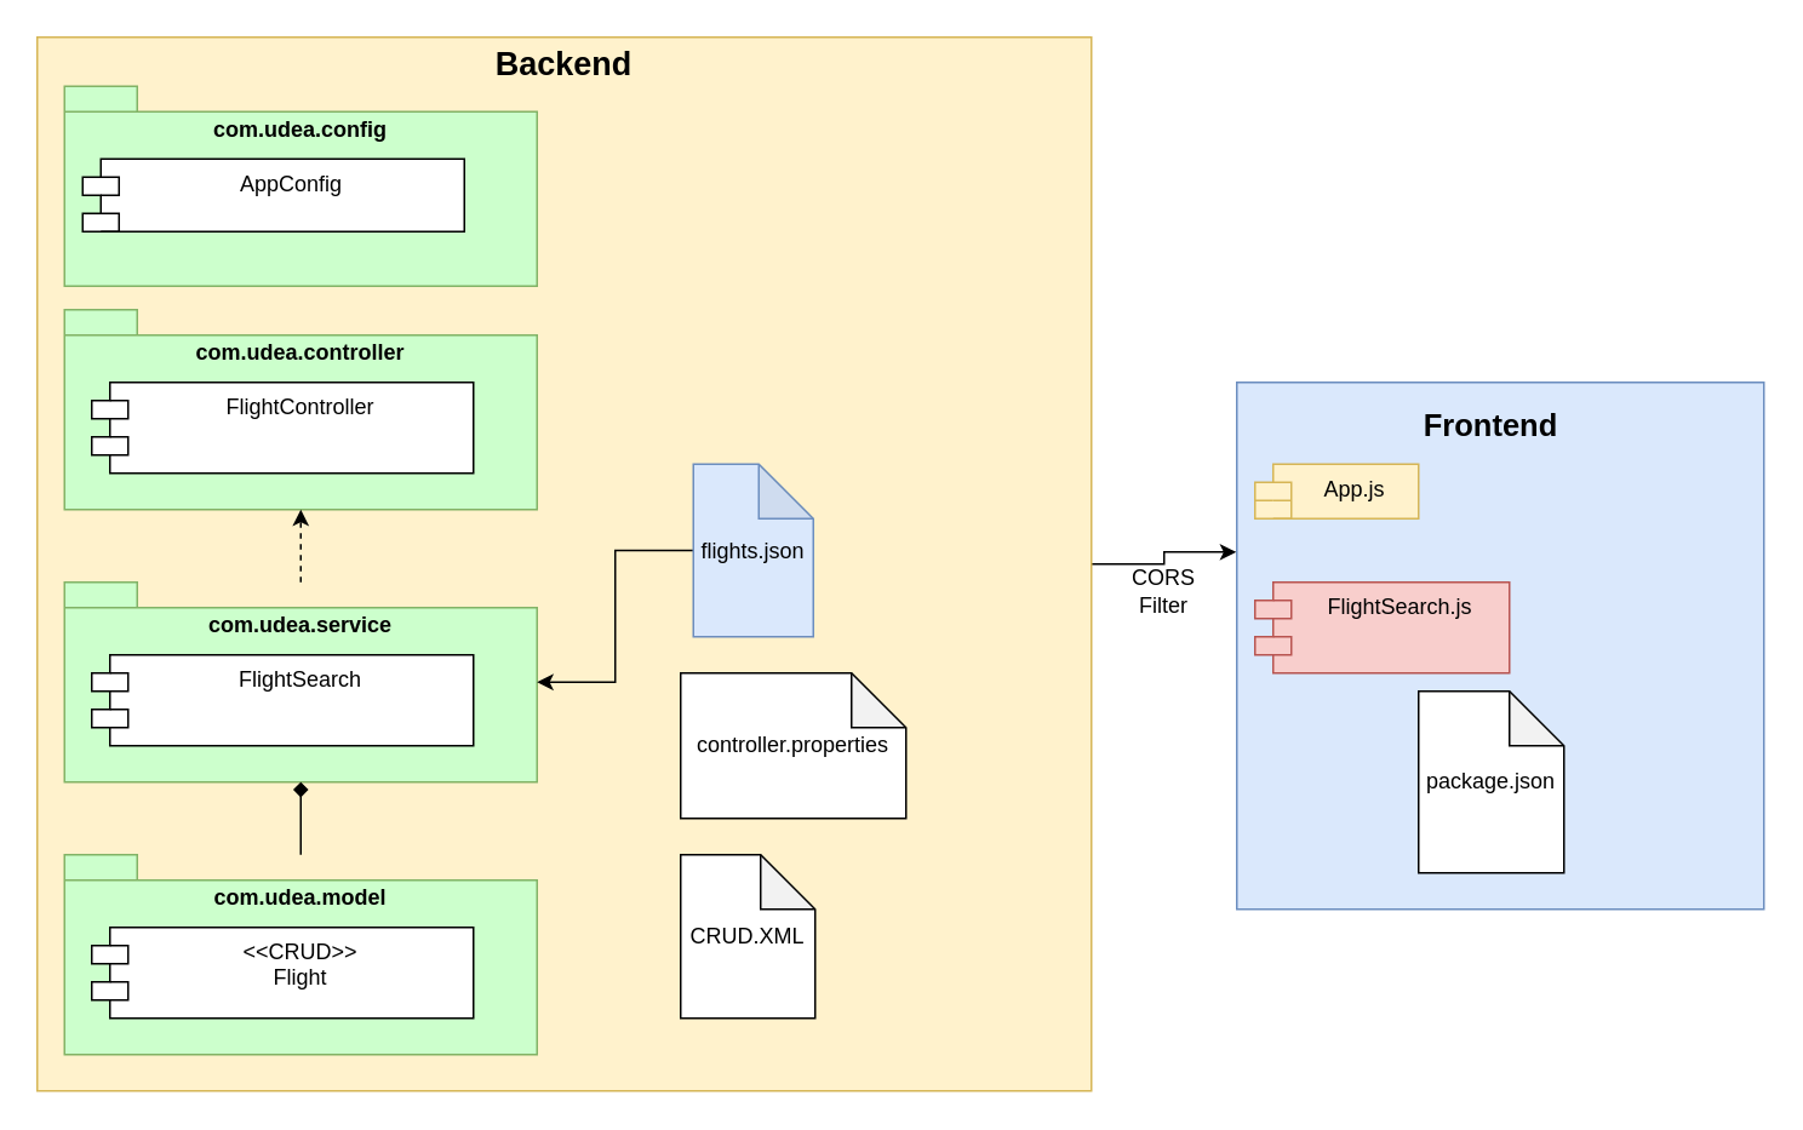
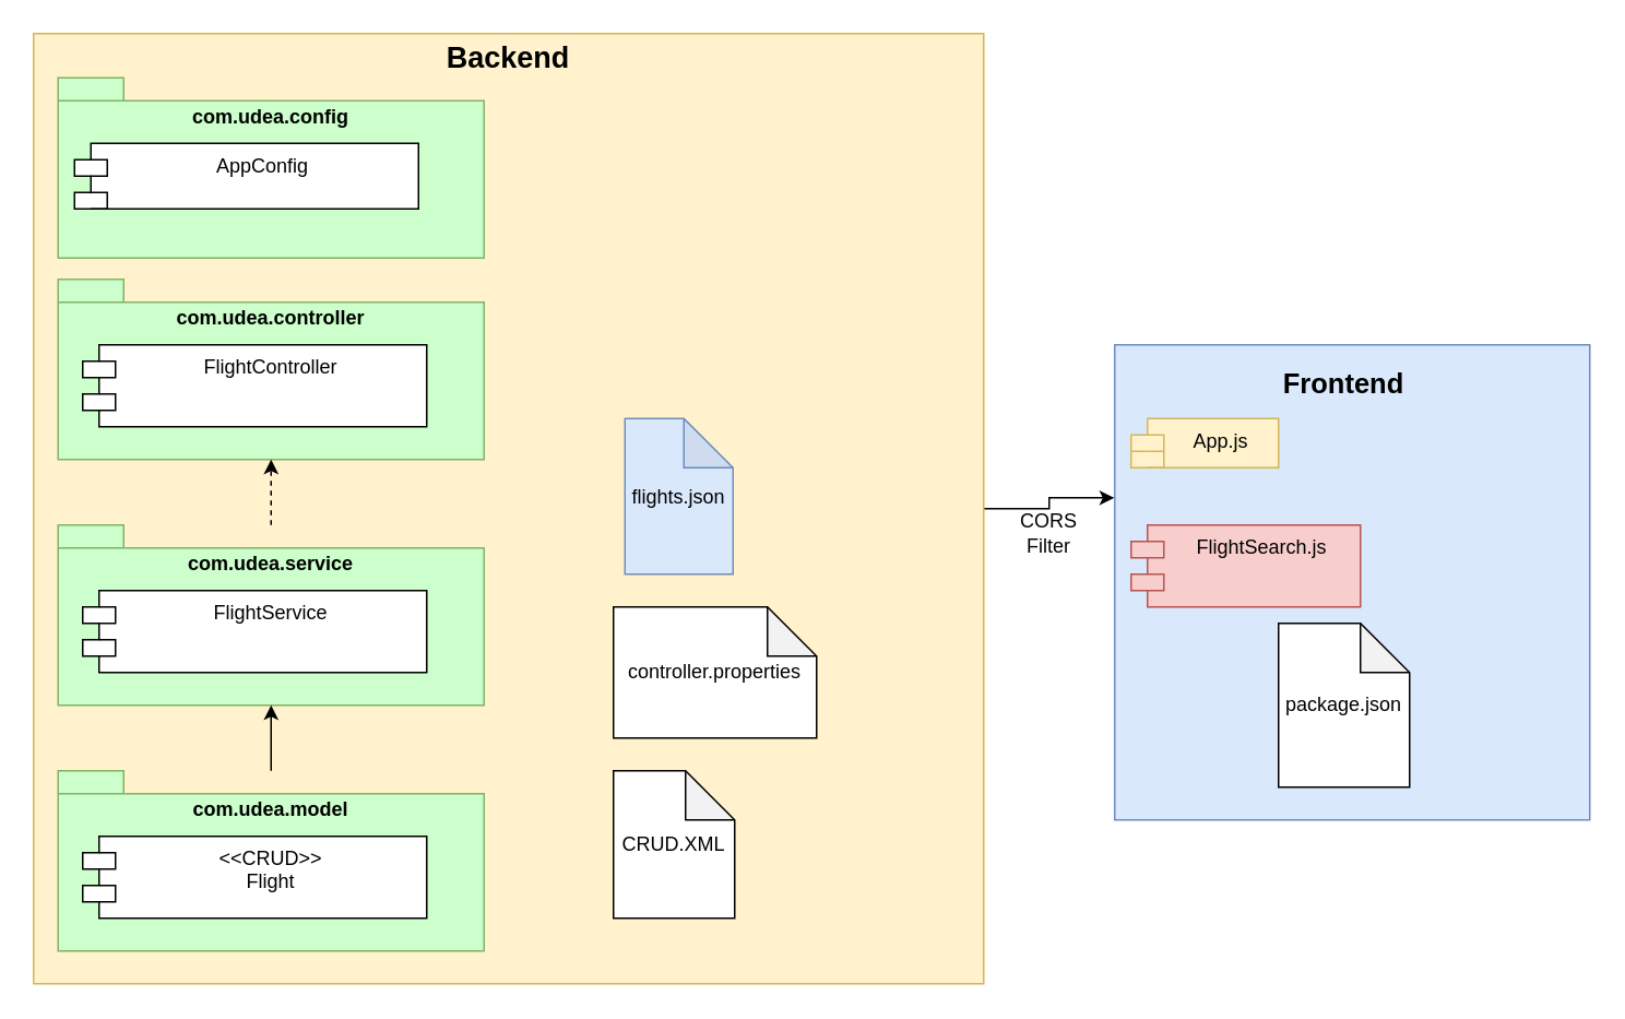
- <mxCell id="14" style="edgeStyle=orthogonalEdgeStyle;rounded=0;orthogonalLoop=1;jettySize=auto;html=1;" edge="1" parent="1" source="15" target="9"><mxGeometry relative="1" as="geometry" /></mxCell>
- <mxCell id="10" value="FlightSearch" style="shape=module;align=left;spacingLeft=20;align=center;verticalAlign=top;whiteSpace=wrap;html=1;" vertex="1" parent="1"><mxGeometry x="50" y="360" width="210" height="50" as="geometry" /></mxCell>
+ <mxCell id="10" value="FlightService" style="shape=module;align=left;spacingLeft=20;align=center;verticalAlign=top;whiteSpace=wrap;html=1;" vertex="1" parent="1"><mxGeometry x="50" y="360" width="210" height="50" as="geometry" /></mxCell>
- <mxCell id="11" style="edgeStyle=orthogonalEdgeStyle;rounded=0;orthogonalLoop=1;jettySize=auto;html=1;entryX=0.5;entryY=1;entryDx=0;entryDy=0;entryPerimeter=0;endArrow=diamond;" edge="1" parent="1" source="12" target="9"><mxGeometry relative="1" as="geometry" /></mxCell>
+ <mxCell id="11" style="edgeStyle=orthogonalEdgeStyle;rounded=0;orthogonalLoop=1;jettySize=auto;html=1;entryX=0.5;entryY=1;entryDx=0;entryDy=0;entryPerimeter=0;" edge="1" parent="1" source="12" target="9"><mxGeometry relative="1" as="geometry" /></mxCell>
